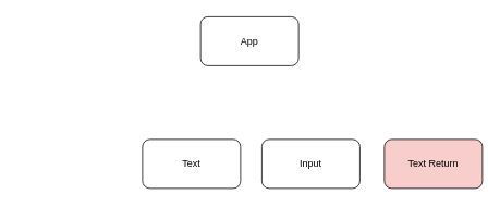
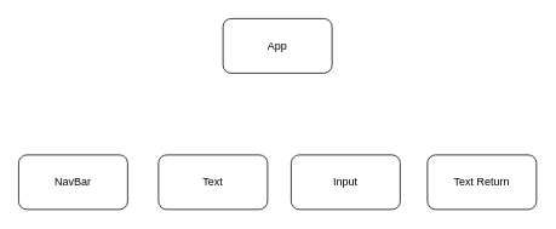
+ <mxCell id="3" value="NavBar" style="rounded=1;whiteSpace=wrap;html=1;" vertex="1" parent="1"><mxGeometry x="20" y="170" width="120" height="60" as="geometry" /></mxCell>
- <mxCell id="6" value="Text Return" style="rounded=1;whiteSpace=wrap;html=1;fillColor=#f8cecc;" vertex="1" parent="1"><mxGeometry x="470" y="170" width="120" height="60" as="geometry" /></mxCell>
+ <mxCell id="6" value="Text Return" style="rounded=1;whiteSpace=wrap;html=1;" vertex="1" parent="1"><mxGeometry x="470" y="170" width="120" height="60" as="geometry" /></mxCell>
